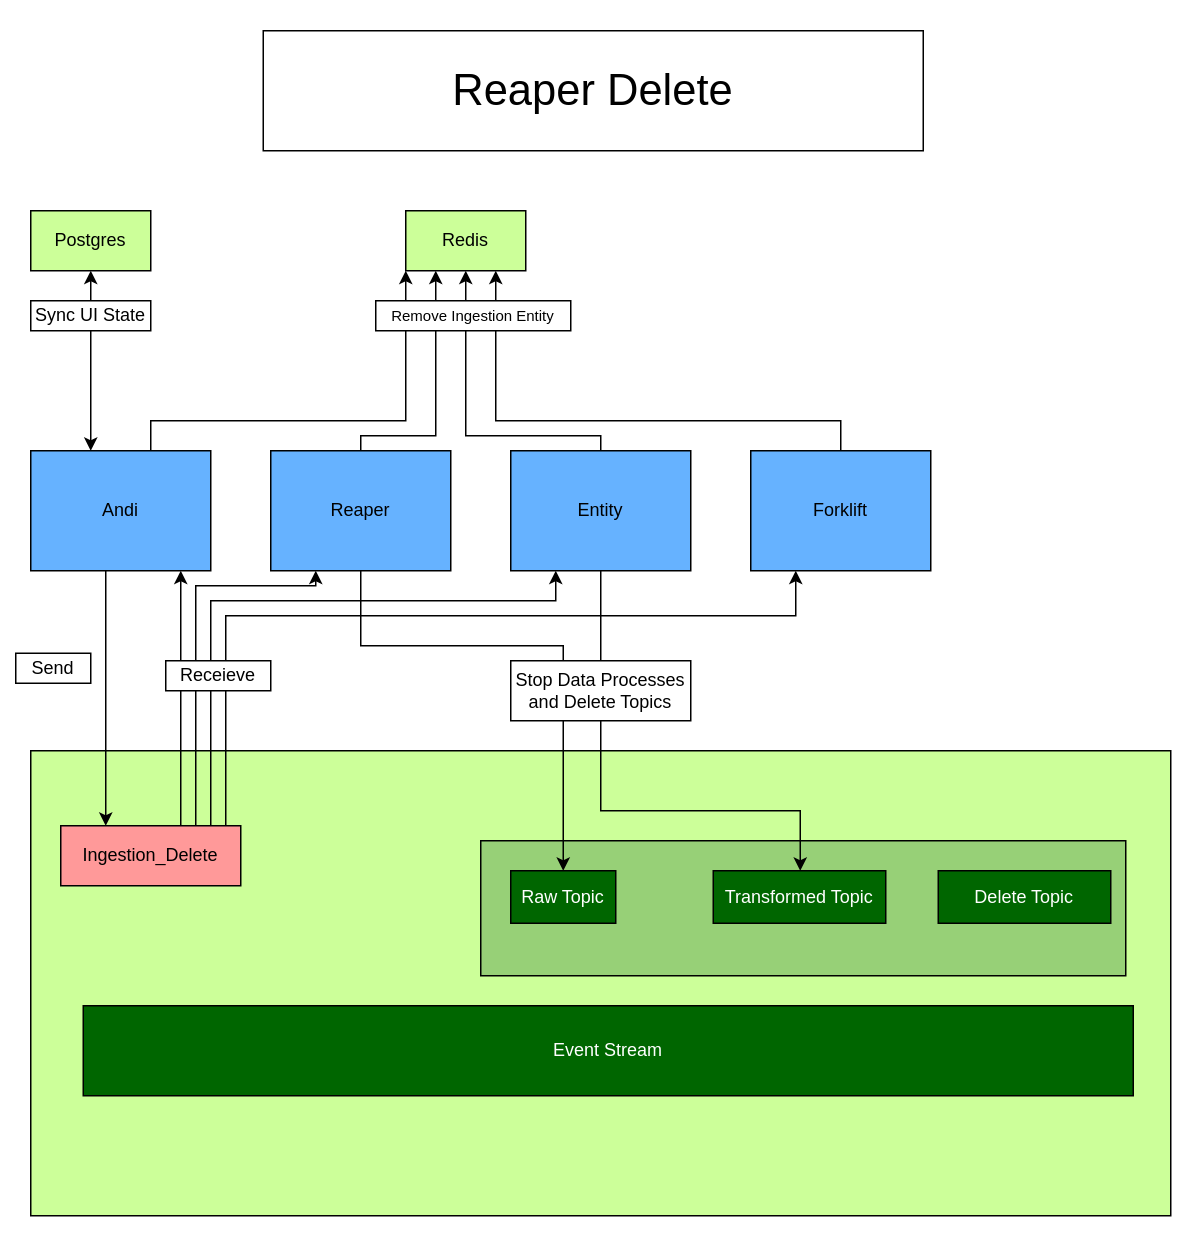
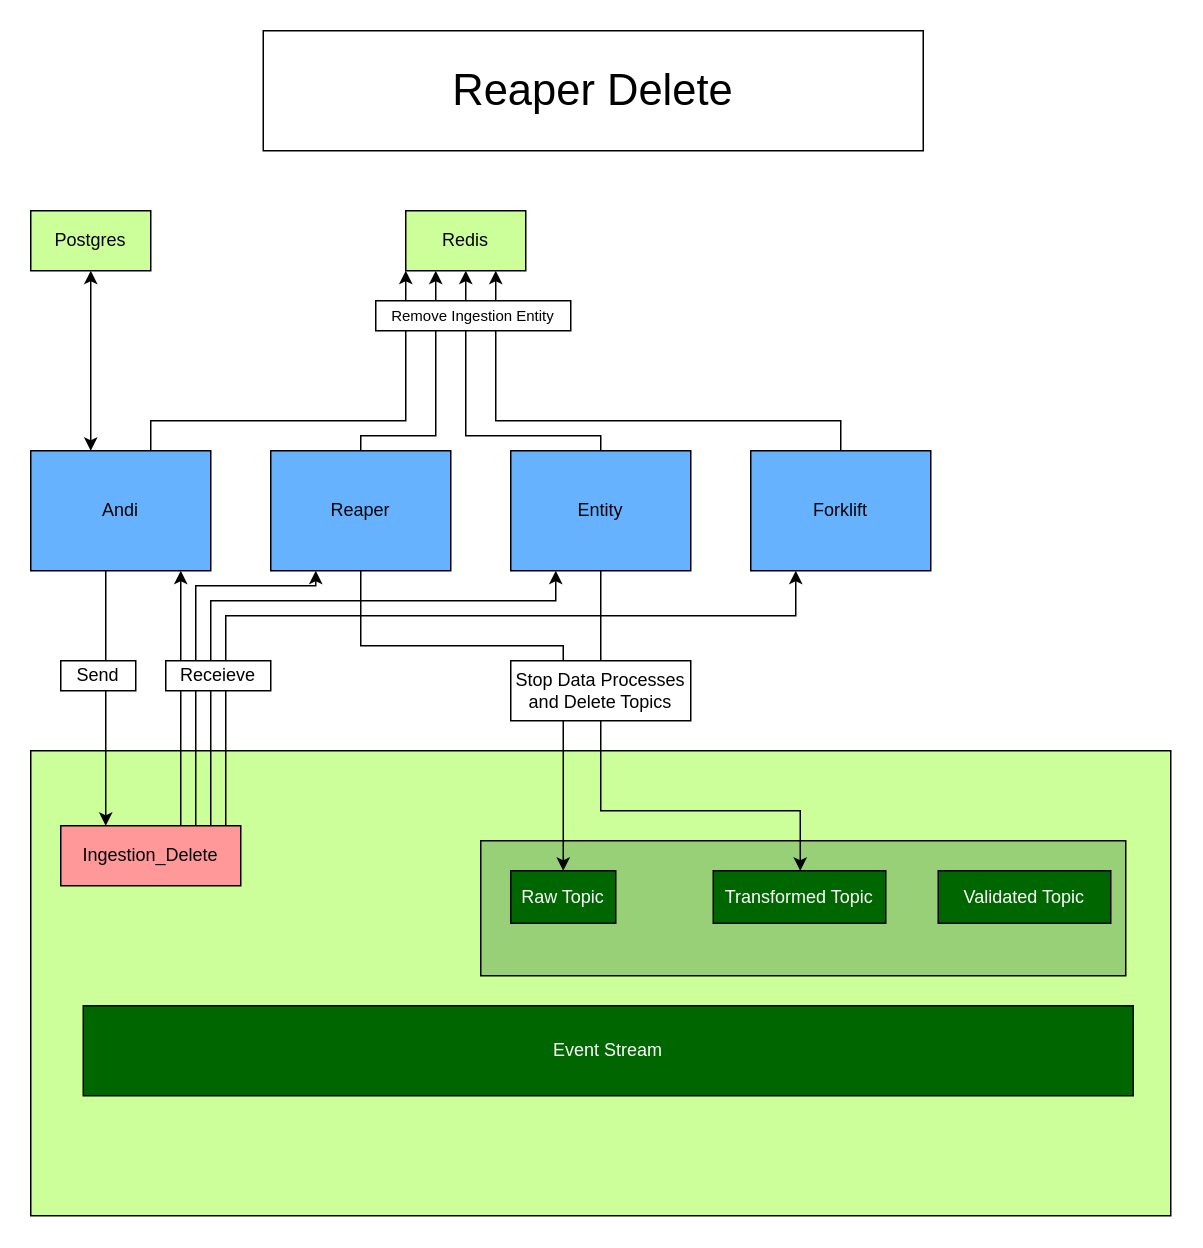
- <mxCell id="36" value="Sync UI State" style="rounded=0;whiteSpace=wrap;html=1;" parent="1" vertex="1"><mxGeometry x="20" y="200" width="80" height="20" as="geometry" /></mxCell>
- <mxCell id="33" value="Send" style="rounded=0;whiteSpace=wrap;html=1;" parent="1" vertex="1"><mxGeometry x="10" y="435" width="50" height="20" as="geometry" /></mxCell>
+ <mxCell id="33" value="Send" style="rounded=0;whiteSpace=wrap;html=1;" parent="1" vertex="1"><mxGeometry x="40" y="440" width="50" height="20" as="geometry" /></mxCell>
- <mxCell id="26" value="&lt;font color=&quot;#ffffff&quot;&gt;Delete Topic&lt;/font&gt;" style="rounded=0;whiteSpace=wrap;html=1;fillColor=#006600;" parent="22" vertex="1"><mxGeometry x="305" y="20" width="115" height="35" as="geometry" /></mxCell>
+ <mxCell id="26" value="&lt;font color=&quot;#ffffff&quot;&gt;Validated Topic&lt;/font&gt;" style="rounded=0;whiteSpace=wrap;html=1;fillColor=#006600;" parent="22" vertex="1"><mxGeometry x="305" y="20" width="115" height="35" as="geometry" /></mxCell>
